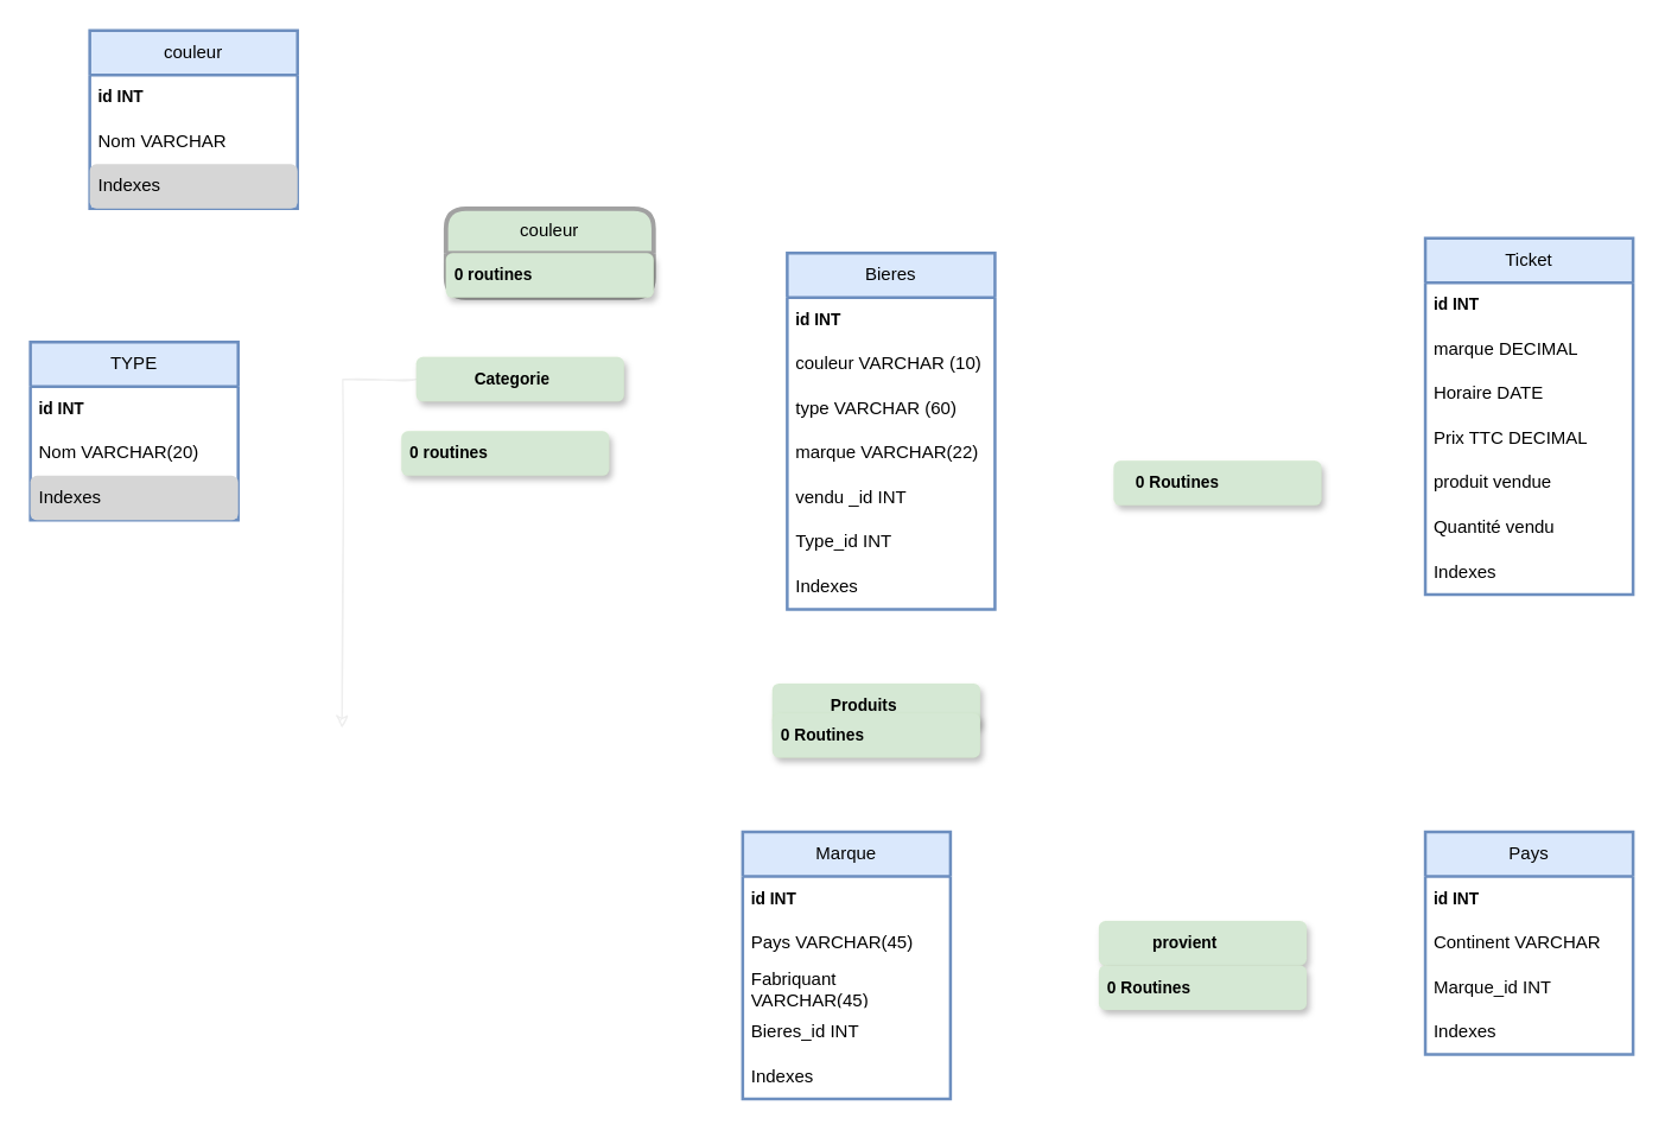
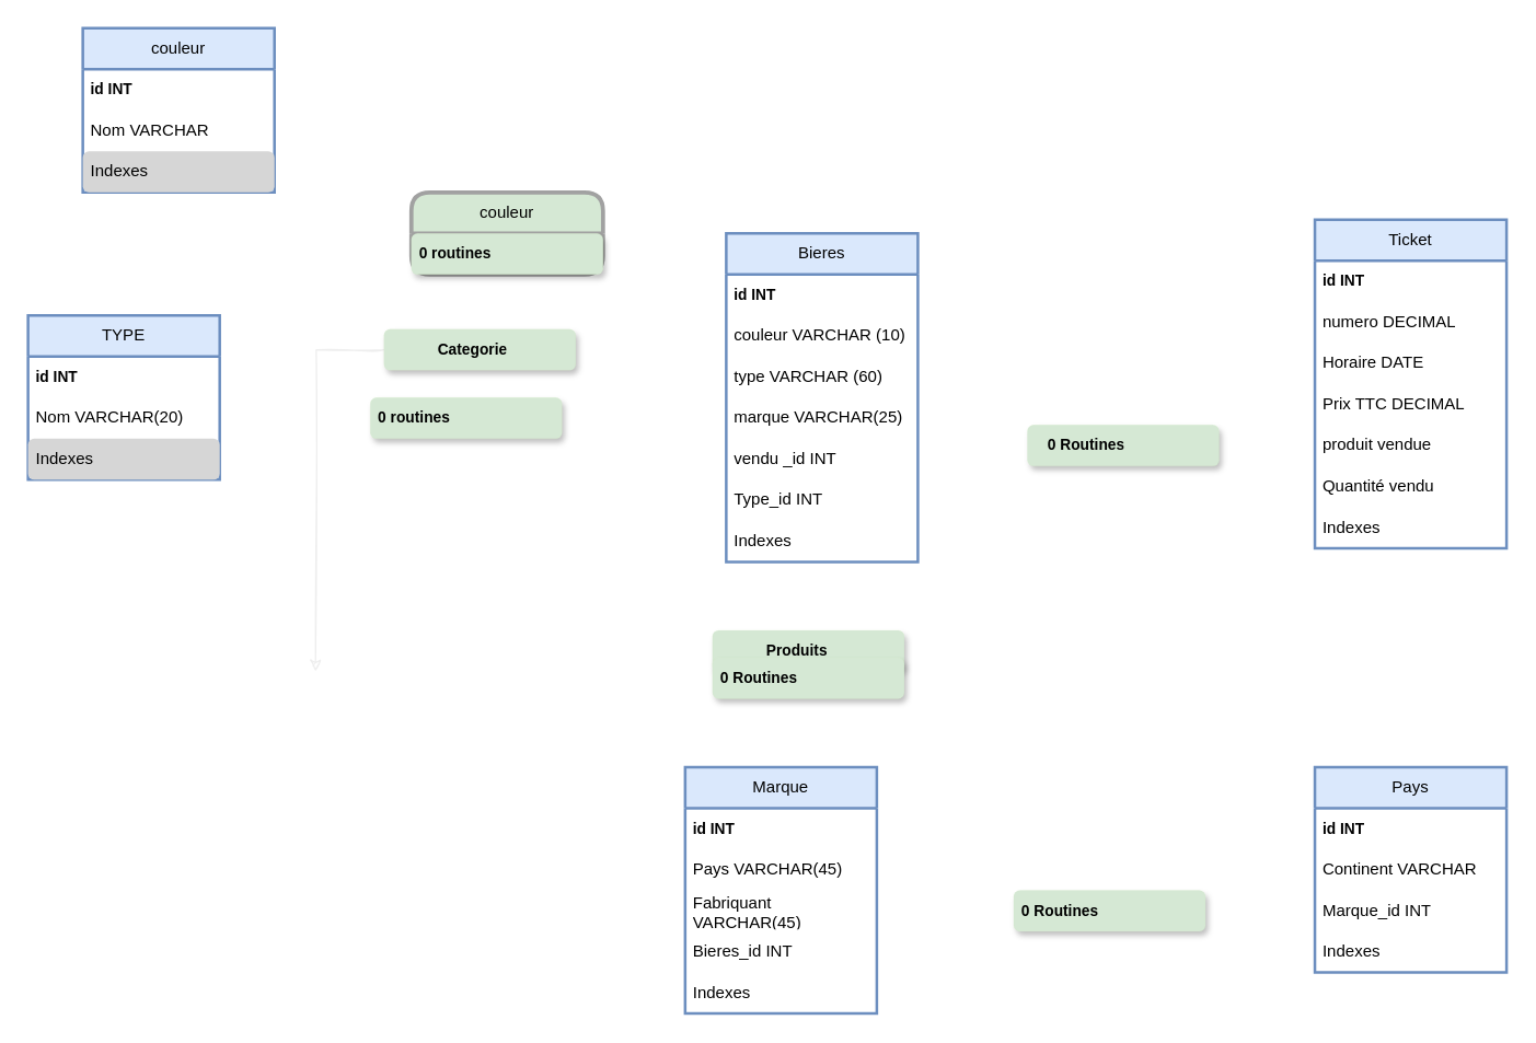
- <mxCell id="20" value="marque DECIMAL" style="text;strokeColor=none;fillColor=none;align=left;verticalAlign=middle;spacingLeft=4;spacingRight=4;overflow=hidden;points=[[0,0.5],[1,0.5]];portConstraint=eastwest;rotatable=0;whiteSpace=wrap;html=1;shadow=0;" vertex="1" parent="18"><mxGeometry y="60" width="140" height="30" as="geometry" /></mxCell>
+ <mxCell id="20" value="numero DECIMAL" style="text;strokeColor=none;fillColor=none;align=left;verticalAlign=middle;spacingLeft=4;spacingRight=4;overflow=hidden;points=[[0,0.5],[1,0.5]];portConstraint=eastwest;rotatable=0;whiteSpace=wrap;html=1;shadow=0;" vertex="1" parent="18"><mxGeometry y="60" width="140" height="30" as="geometry" /></mxCell>
- <mxCell id="14" value="marque VARCHAR(22)" style="text;strokeColor=none;fillColor=none;align=left;verticalAlign=middle;spacingLeft=4;spacingRight=4;overflow=hidden;points=[[0,0.5],[1,0.5]];portConstraint=eastwest;rotatable=0;whiteSpace=wrap;html=1;shadow=0;" vertex="1" parent="10"><mxGeometry y="120" width="140" height="30" as="geometry" /></mxCell>
+ <mxCell id="14" value="marque VARCHAR(25)" style="text;strokeColor=none;fillColor=none;align=left;verticalAlign=middle;spacingLeft=4;spacingRight=4;overflow=hidden;points=[[0,0.5],[1,0.5]];portConstraint=eastwest;rotatable=0;whiteSpace=wrap;html=1;shadow=0;" vertex="1" parent="10"><mxGeometry y="120" width="140" height="30" as="geometry" /></mxCell>
- <mxCell id="44" value="&lt;span style=&quot;font-size: 11px;&quot;&gt;&lt;b&gt;&amp;nbsp; &amp;nbsp; &amp;nbsp; &amp;nbsp; &amp;nbsp; provient&amp;nbsp;&lt;br&gt;&lt;/b&gt;&lt;/span&gt;" style="text;strokeColor=#c8e8b5;fillColor=#d5e8d4;align=left;verticalAlign=middle;spacingLeft=4;spacingRight=4;overflow=hidden;points=[[0,0.5],[1,0.5]];portConstraint=eastwest;rotatable=0;whiteSpace=wrap;html=1;shadow=1;fillStyle=auto;rounded=1;strokeWidth=0;glass=0;" vertex="1" parent="1"><mxGeometry x="740" y="620" width="140" height="30" as="geometry" /></mxCell>
